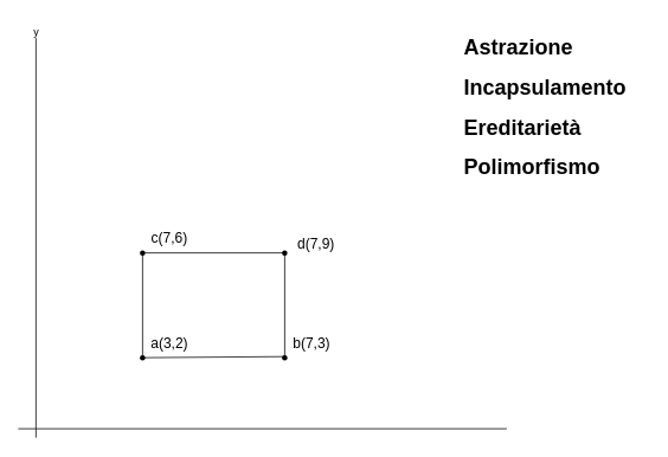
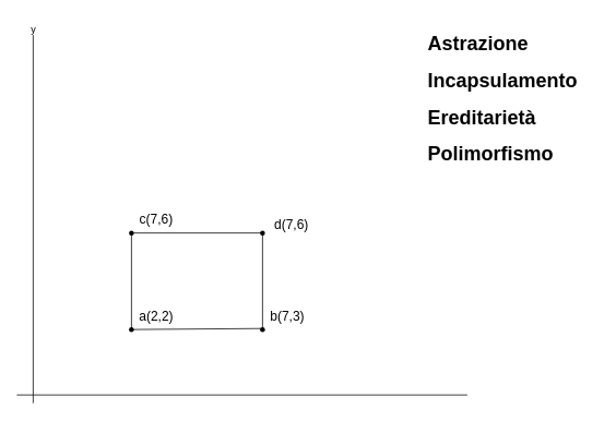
- <mxCell id="13" value="&lt;font style=&quot;font-size: 16px;&quot;&gt;d(7,9)&lt;/font&gt;" style="text;html=1;align=center;verticalAlign=middle;resizable=0;points=[];autosize=1;strokeColor=none;fillColor=none;" vertex="1" parent="1"><mxGeometry x="320" y="258" width="70" height="30" as="geometry" /></mxCell>
+ <mxCell id="13" value="&lt;font style=&quot;font-size: 16px;&quot;&gt;d(7,6)&lt;/font&gt;" style="text;html=1;align=center;verticalAlign=middle;resizable=0;points=[];autosize=1;strokeColor=none;fillColor=none;" vertex="1" parent="1"><mxGeometry x="320" y="258" width="70" height="30" as="geometry" /></mxCell>
- <mxCell id="6" value="&lt;font style=&quot;font-size: 16px;&quot;&gt;a(3,2)&lt;/font&gt;" style="text;html=1;align=center;verticalAlign=middle;resizable=0;points=[];autosize=1;strokeColor=none;fillColor=none;" vertex="1" parent="1"><mxGeometry x="155" y="370" width="70" height="30" as="geometry" /></mxCell>
+ <mxCell id="6" value="&lt;font style=&quot;font-size: 16px;&quot;&gt;a(2,2)&lt;/font&gt;" style="text;html=1;align=center;verticalAlign=middle;resizable=0;points=[];autosize=1;strokeColor=none;fillColor=none;" vertex="1" parent="1"><mxGeometry x="155" y="370" width="70" height="30" as="geometry" /></mxCell>
